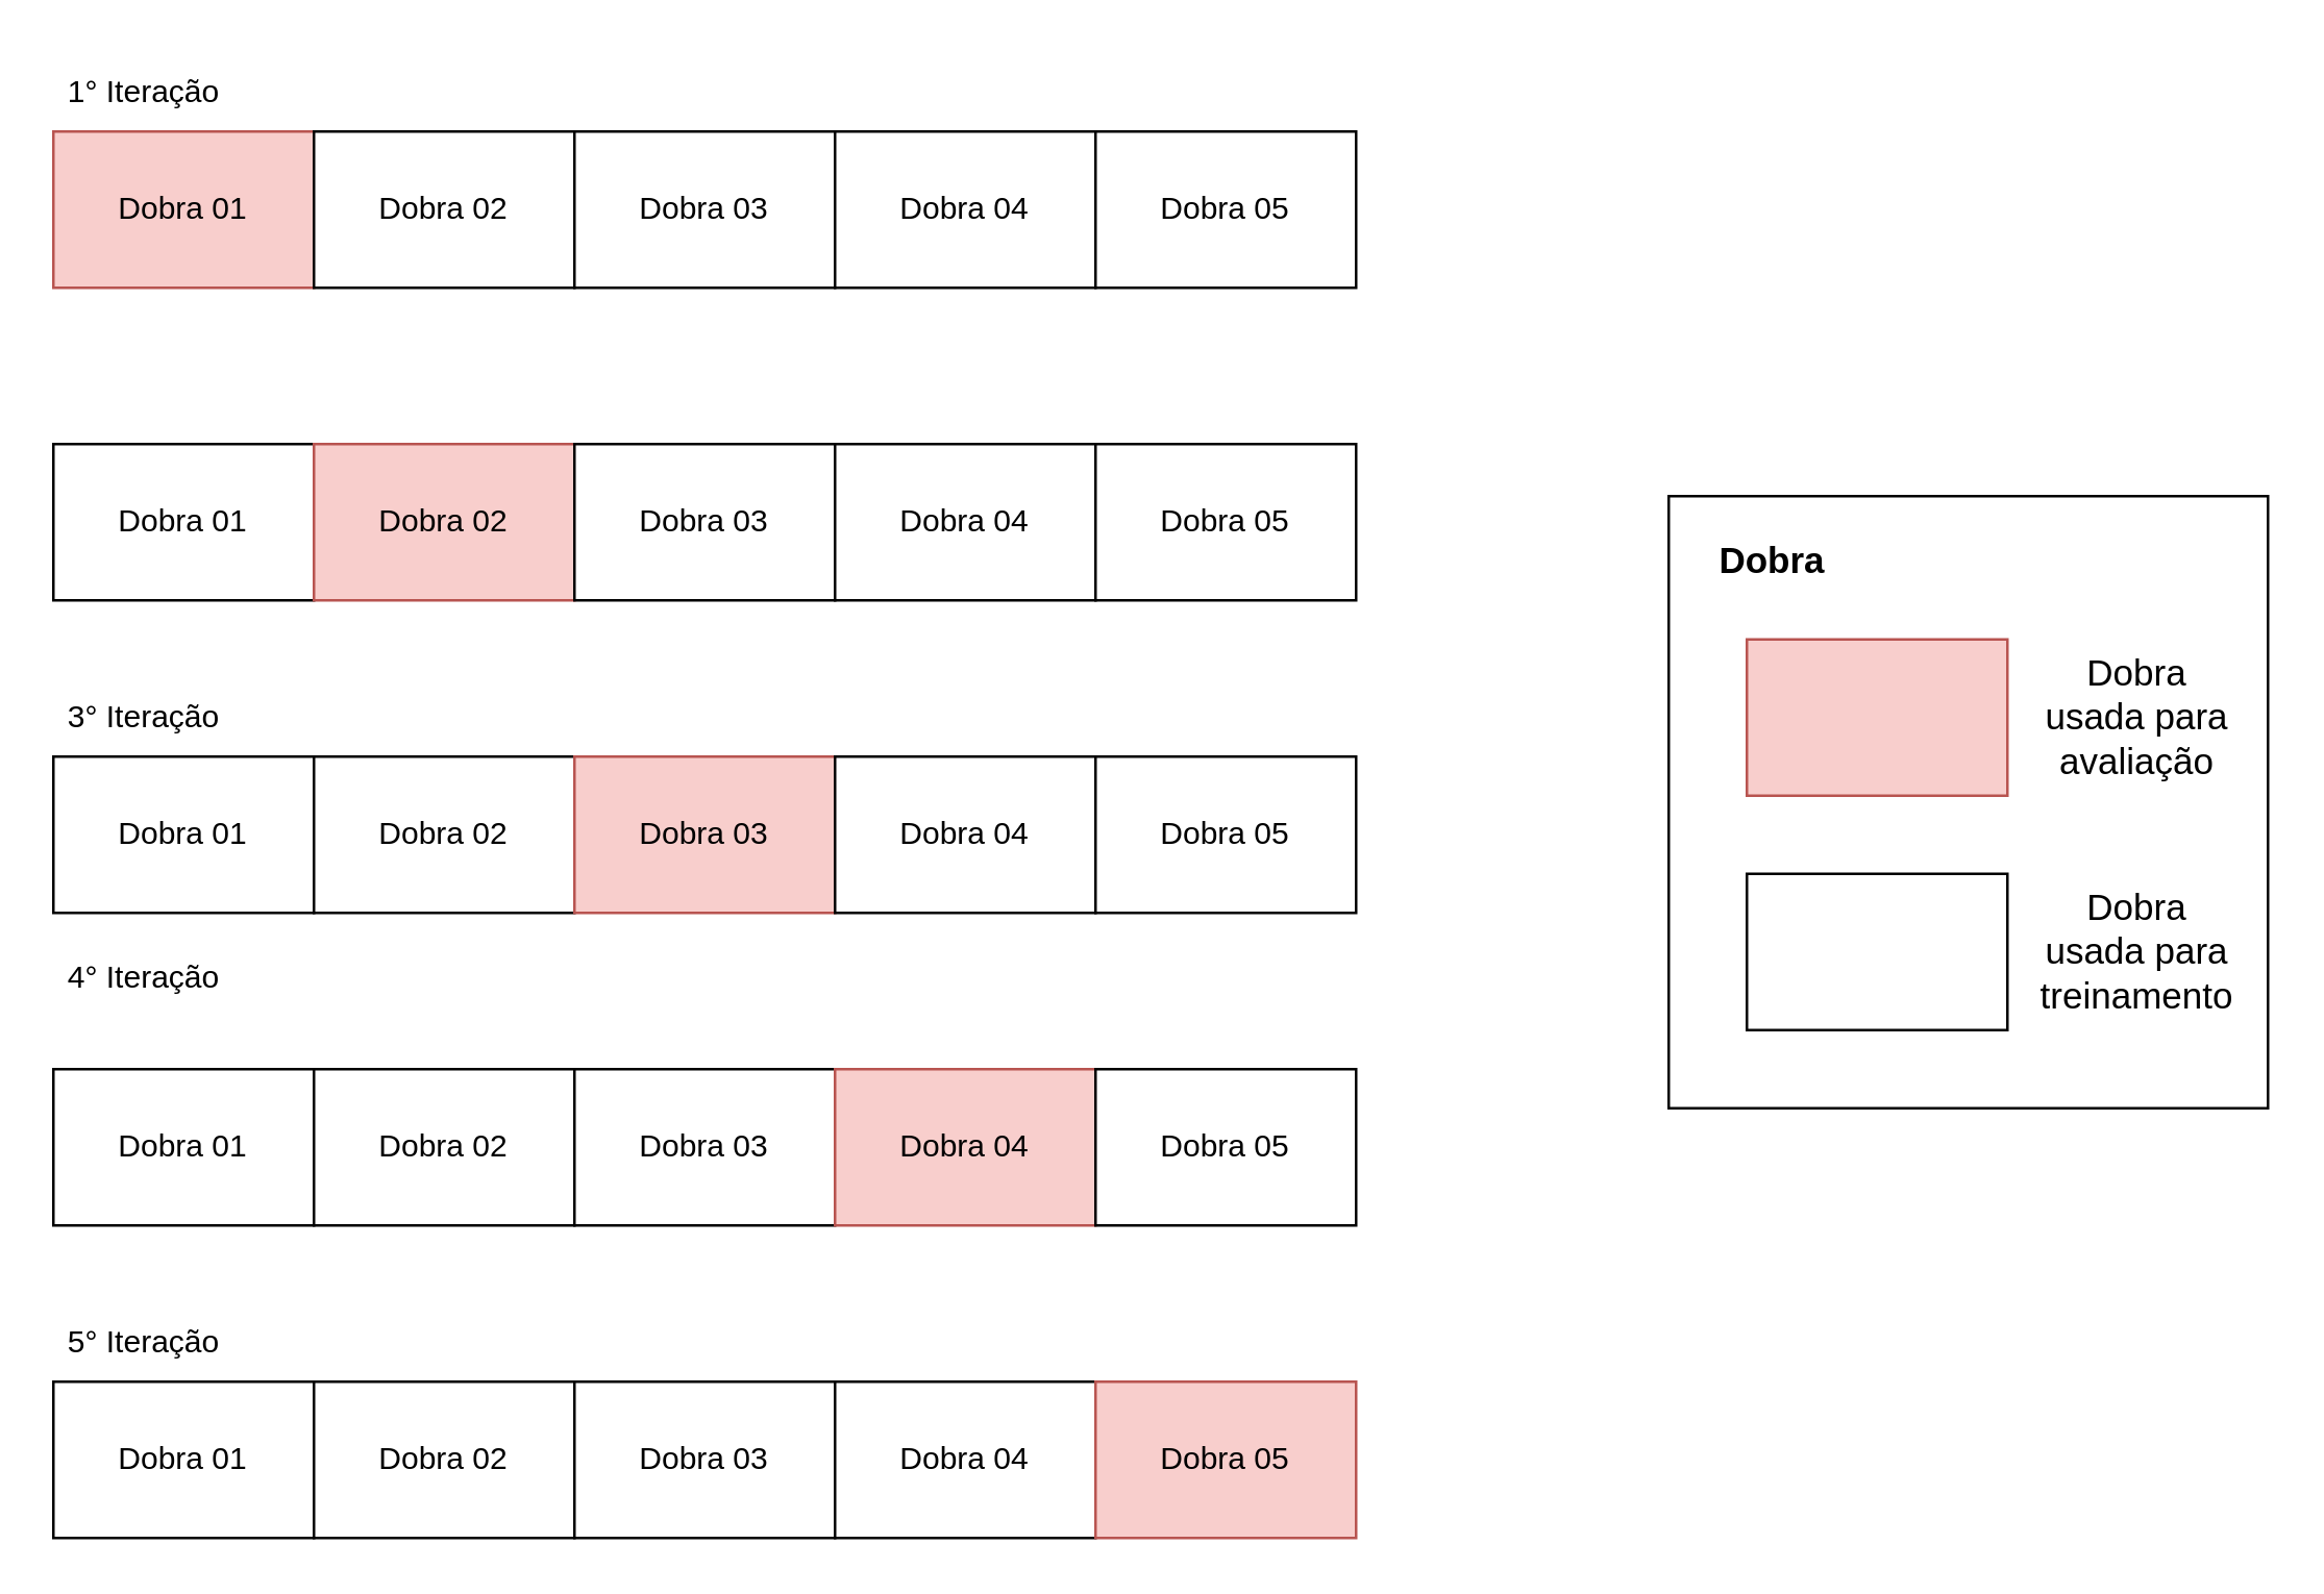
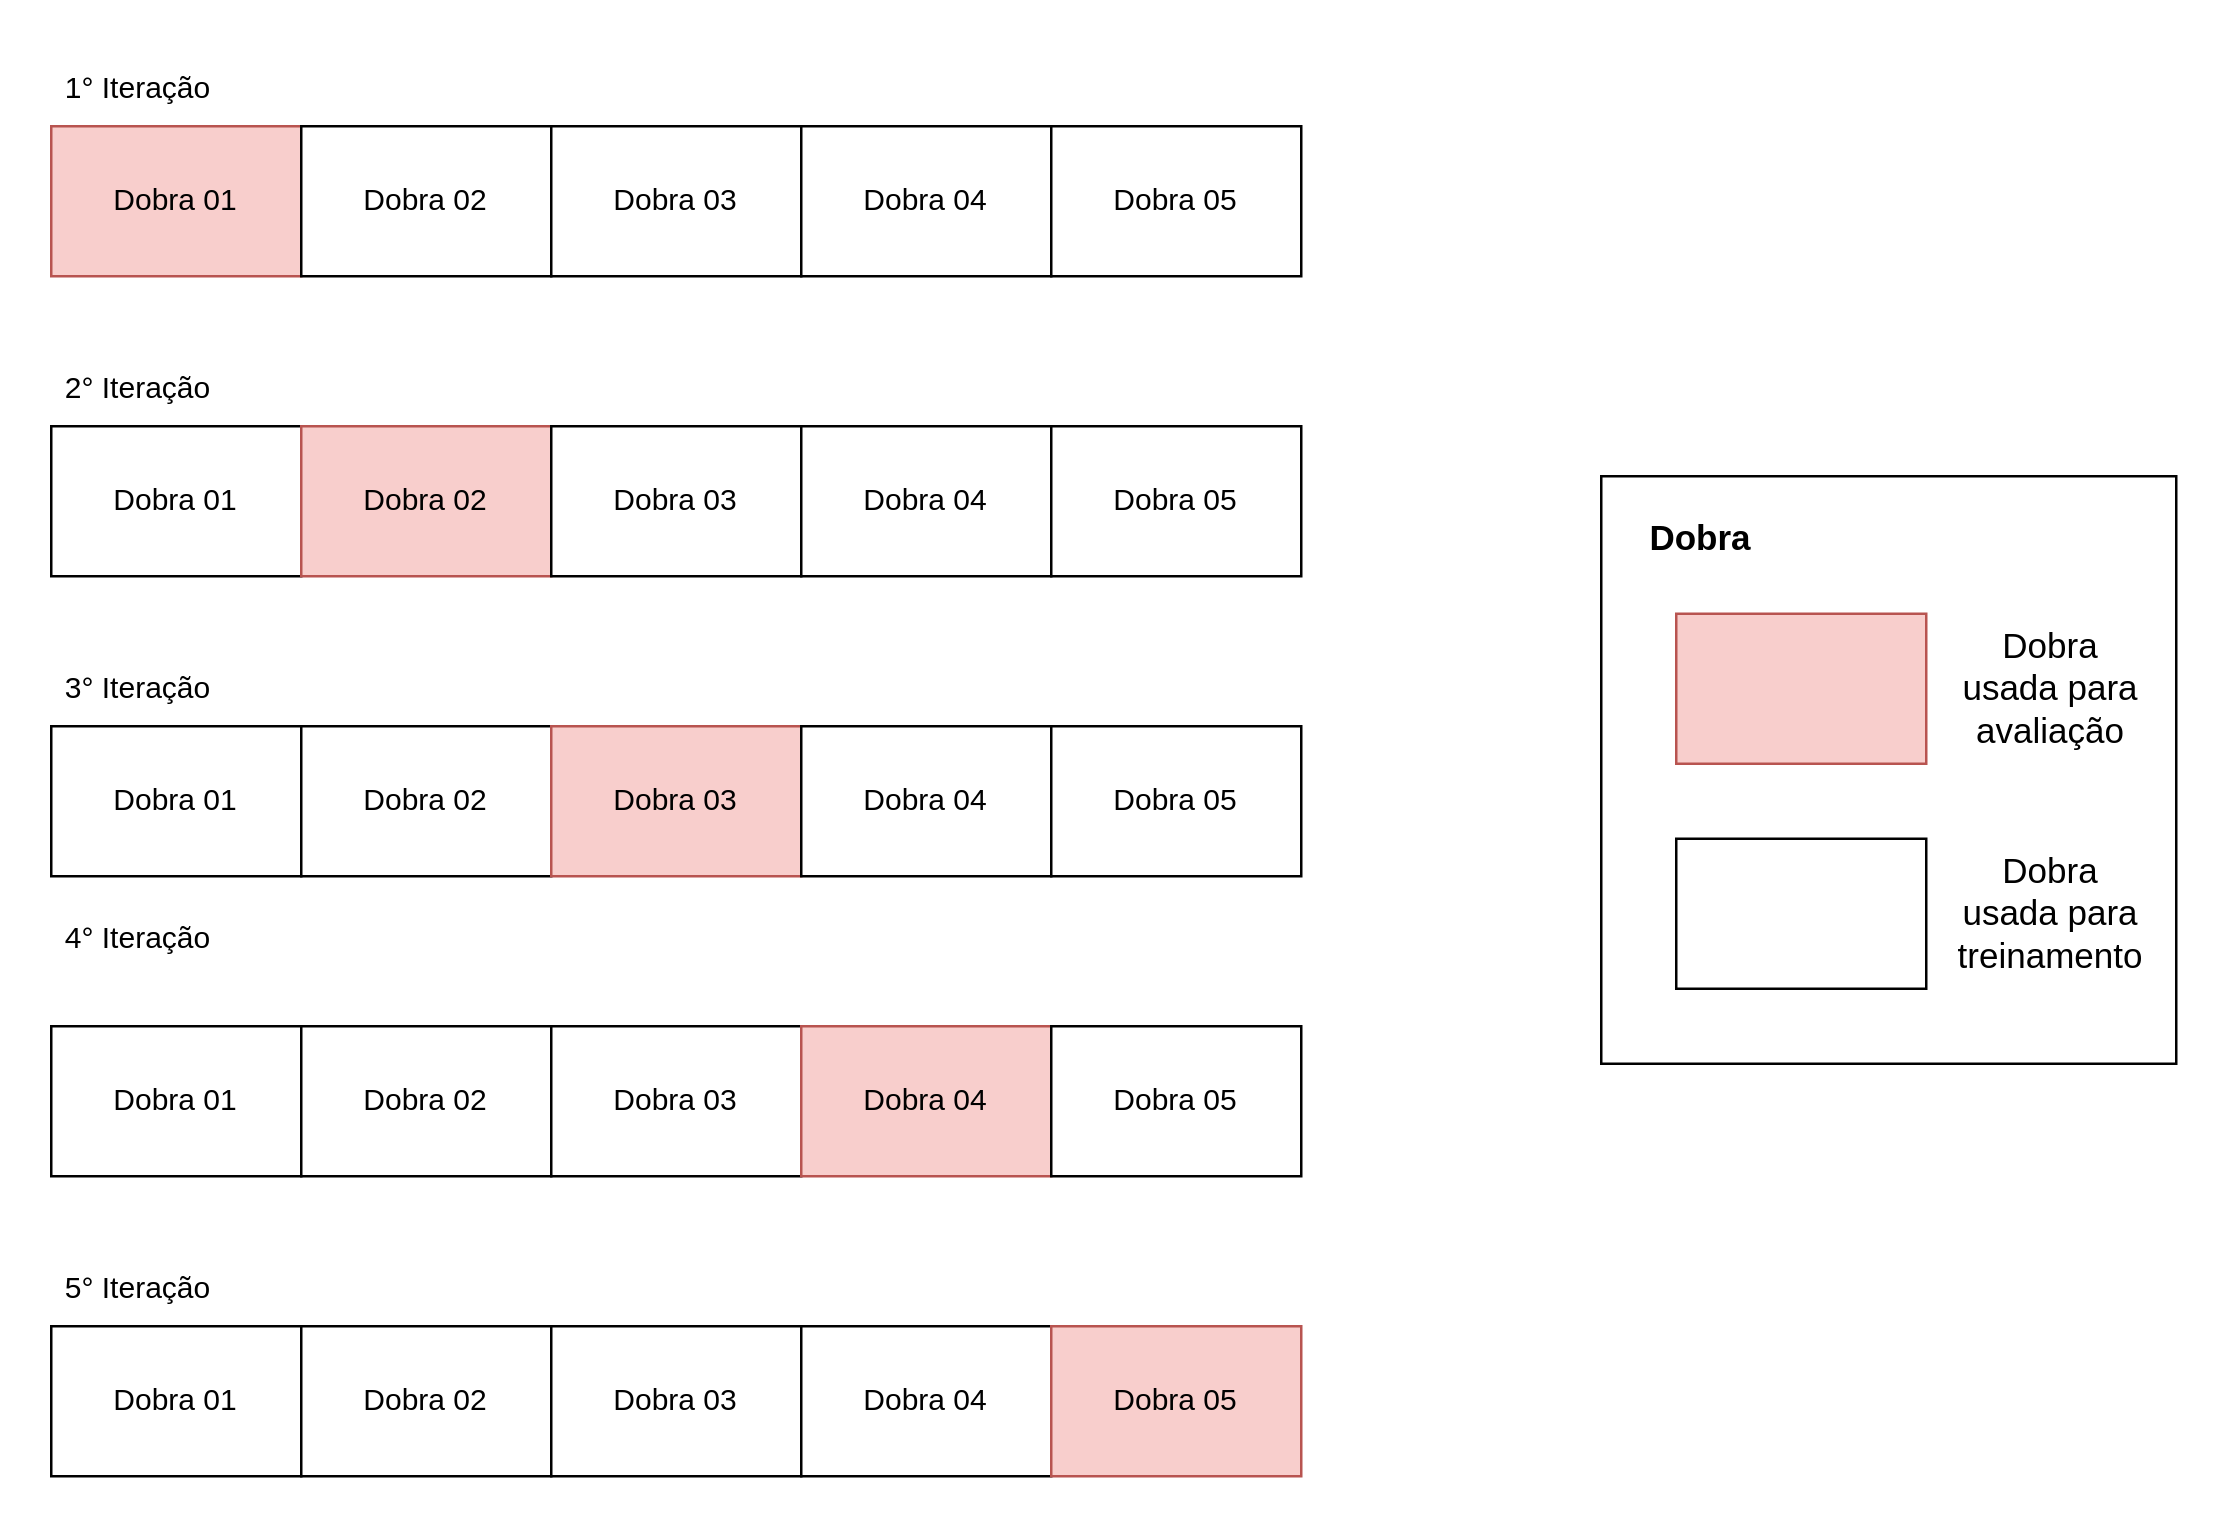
+ <mxCell id="28" value="2° Iteração" style="text;html=1;strokeColor=none;fillColor=none;align=center;verticalAlign=middle;whiteSpace=wrap;rounded=0;" vertex="1" parent="1"><mxGeometry x="20" y="140" width="70" height="30" as="geometry" /></mxCell>
